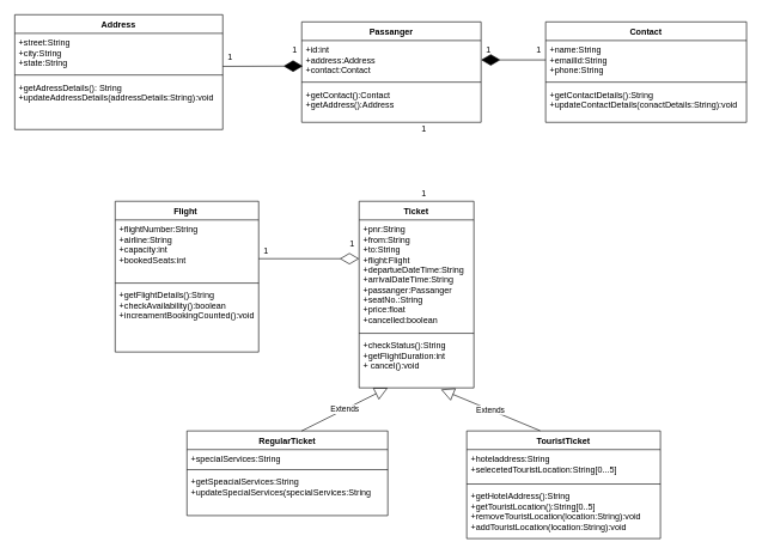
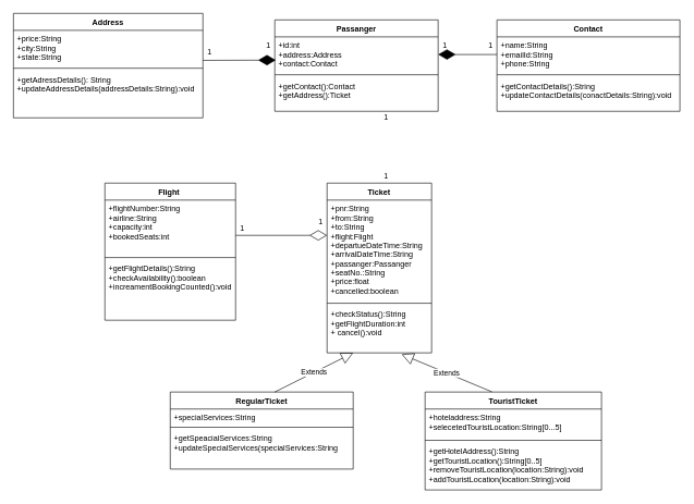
- <mxCell id="3" value="+street:String&#10;+city:String&#10;+state:String" style="text;strokeColor=none;fillColor=none;align=left;verticalAlign=top;spacingLeft=4;spacingRight=4;overflow=hidden;rotatable=0;points=[[0,0.5],[1,0.5]];portConstraint=eastwest;" vertex="1" parent="2"><mxGeometry y="26" width="290" height="54" as="geometry" /></mxCell>
+ <mxCell id="3" value="+price:String&#10;+city:String&#10;+state:String" style="text;strokeColor=none;fillColor=none;align=left;verticalAlign=top;spacingLeft=4;spacingRight=4;overflow=hidden;rotatable=0;points=[[0,0.5],[1,0.5]];portConstraint=eastwest;" vertex="1" parent="2"><mxGeometry y="26" width="290" height="54" as="geometry" /></mxCell>
- <mxCell id="9" value="+getContact():Contact&#10;+getAddress():Address" style="text;strokeColor=none;fillColor=none;align=left;verticalAlign=top;spacingLeft=4;spacingRight=4;overflow=hidden;rotatable=0;points=[[0,0.5],[1,0.5]];portConstraint=eastwest;" vertex="1" parent="6"><mxGeometry y="88" width="250" height="52" as="geometry" /></mxCell>
+ <mxCell id="9" value="+getContact():Contact&#10;+getAddress():Ticket" style="text;strokeColor=none;fillColor=none;align=left;verticalAlign=top;spacingLeft=4;spacingRight=4;overflow=hidden;rotatable=0;points=[[0,0.5],[1,0.5]];portConstraint=eastwest;" vertex="1" parent="6"><mxGeometry y="88" width="250" height="52" as="geometry" /></mxCell>
